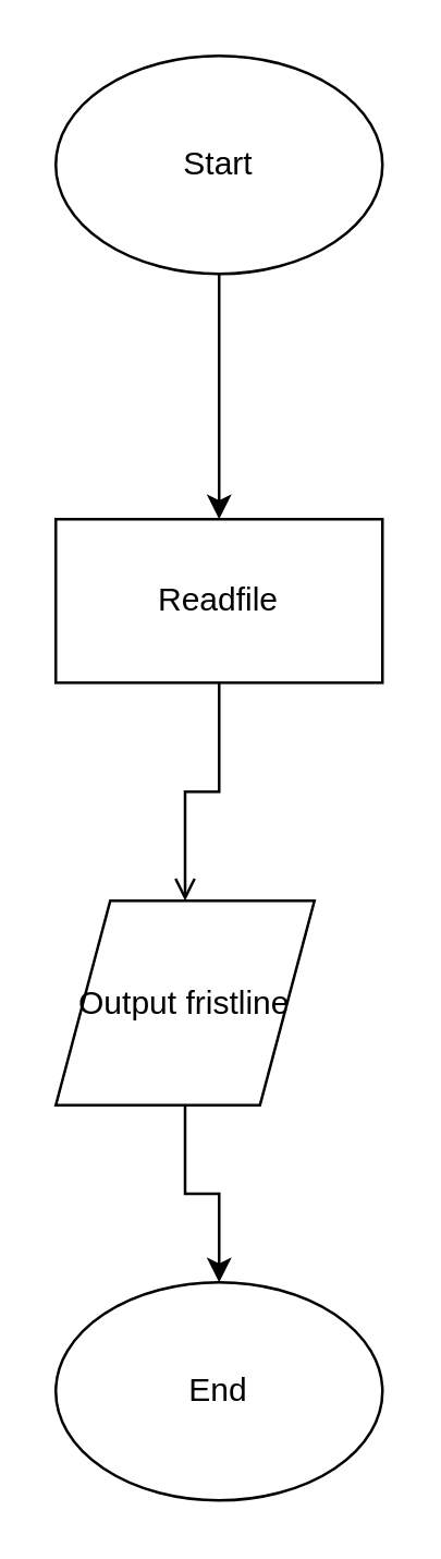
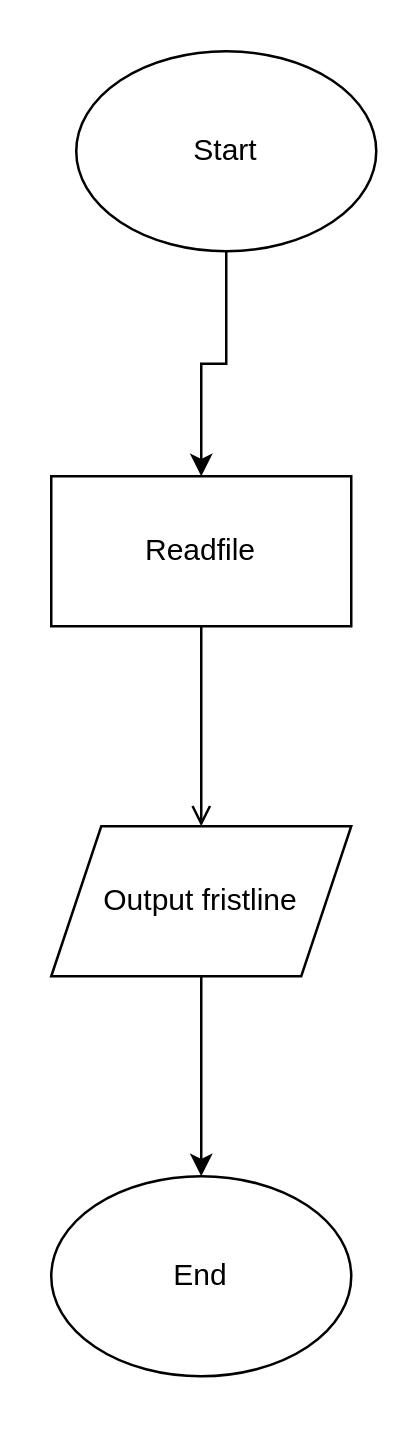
- <mxCell id="3" value="Start" style="ellipse;whiteSpace=wrap;html=1;" vertex="1" parent="1"><mxGeometry x="20" y="20" width="120" height="80" as="geometry" /></mxCell>
+ <mxCell id="3" value="Start" style="ellipse;whiteSpace=wrap;html=1;" vertex="1" parent="1"><mxGeometry x="30" y="20" width="120" height="80" as="geometry" /></mxCell>
- <mxCell id="7" value="Output fristline" style="shape=parallelogram;perimeter=parallelogramPerimeter;whiteSpace=wrap;html=1;fixedSize=1;" vertex="1" parent="1"><mxGeometry x="20" y="330" width="95" height="75" as="geometry" /></mxCell>
+ <mxCell id="7" value="Output fristline" style="shape=parallelogram;perimeter=parallelogramPerimeter;whiteSpace=wrap;html=1;fixedSize=1;" vertex="1" parent="1"><mxGeometry x="20" y="330" width="120" height="60" as="geometry" /></mxCell>
